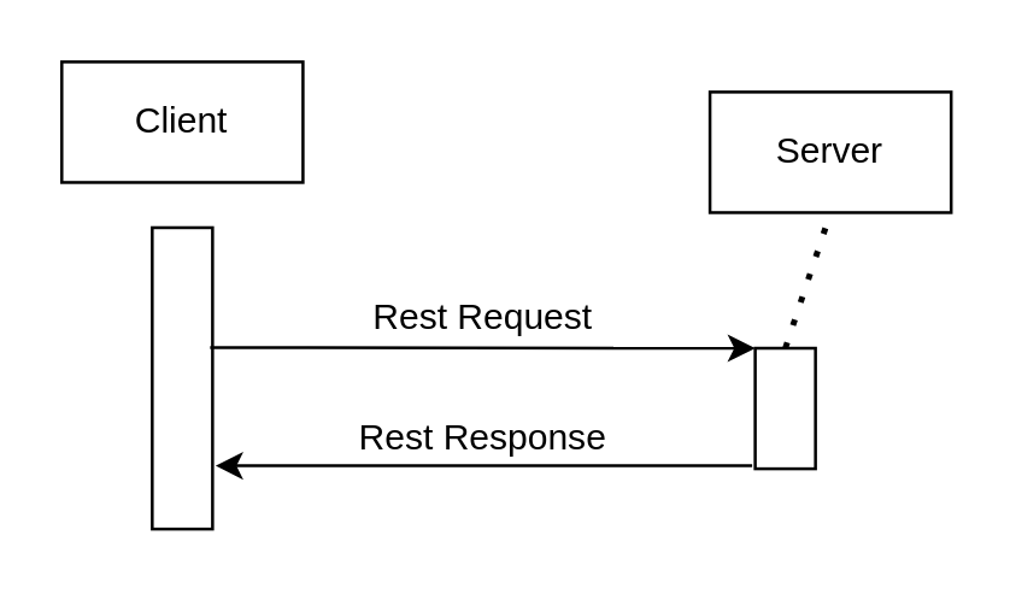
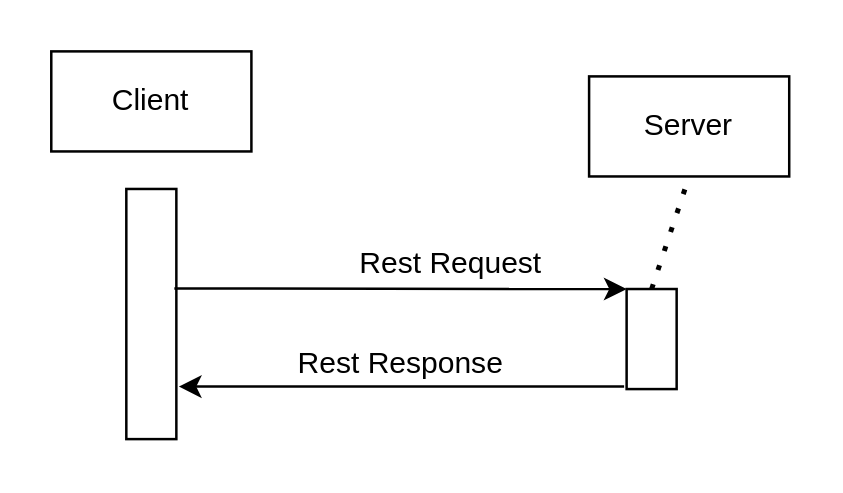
- <mxCell id="7" value="Rest Request" style="text;html=1;strokeColor=none;fillColor=none;align=center;verticalAlign=middle;whiteSpace=wrap;rounded=0;" vertex="1" parent="1"><mxGeometry x="120" y="95" width="80" height="20" as="geometry" /></mxCell>
+ <mxCell id="7" value="Rest Request" style="text;html=1;strokeColor=none;fillColor=none;align=center;verticalAlign=middle;whiteSpace=wrap;rounded=0;" vertex="1" parent="1"><mxGeometry x="140" y="95" width="80" height="20" as="geometry" /></mxCell>
